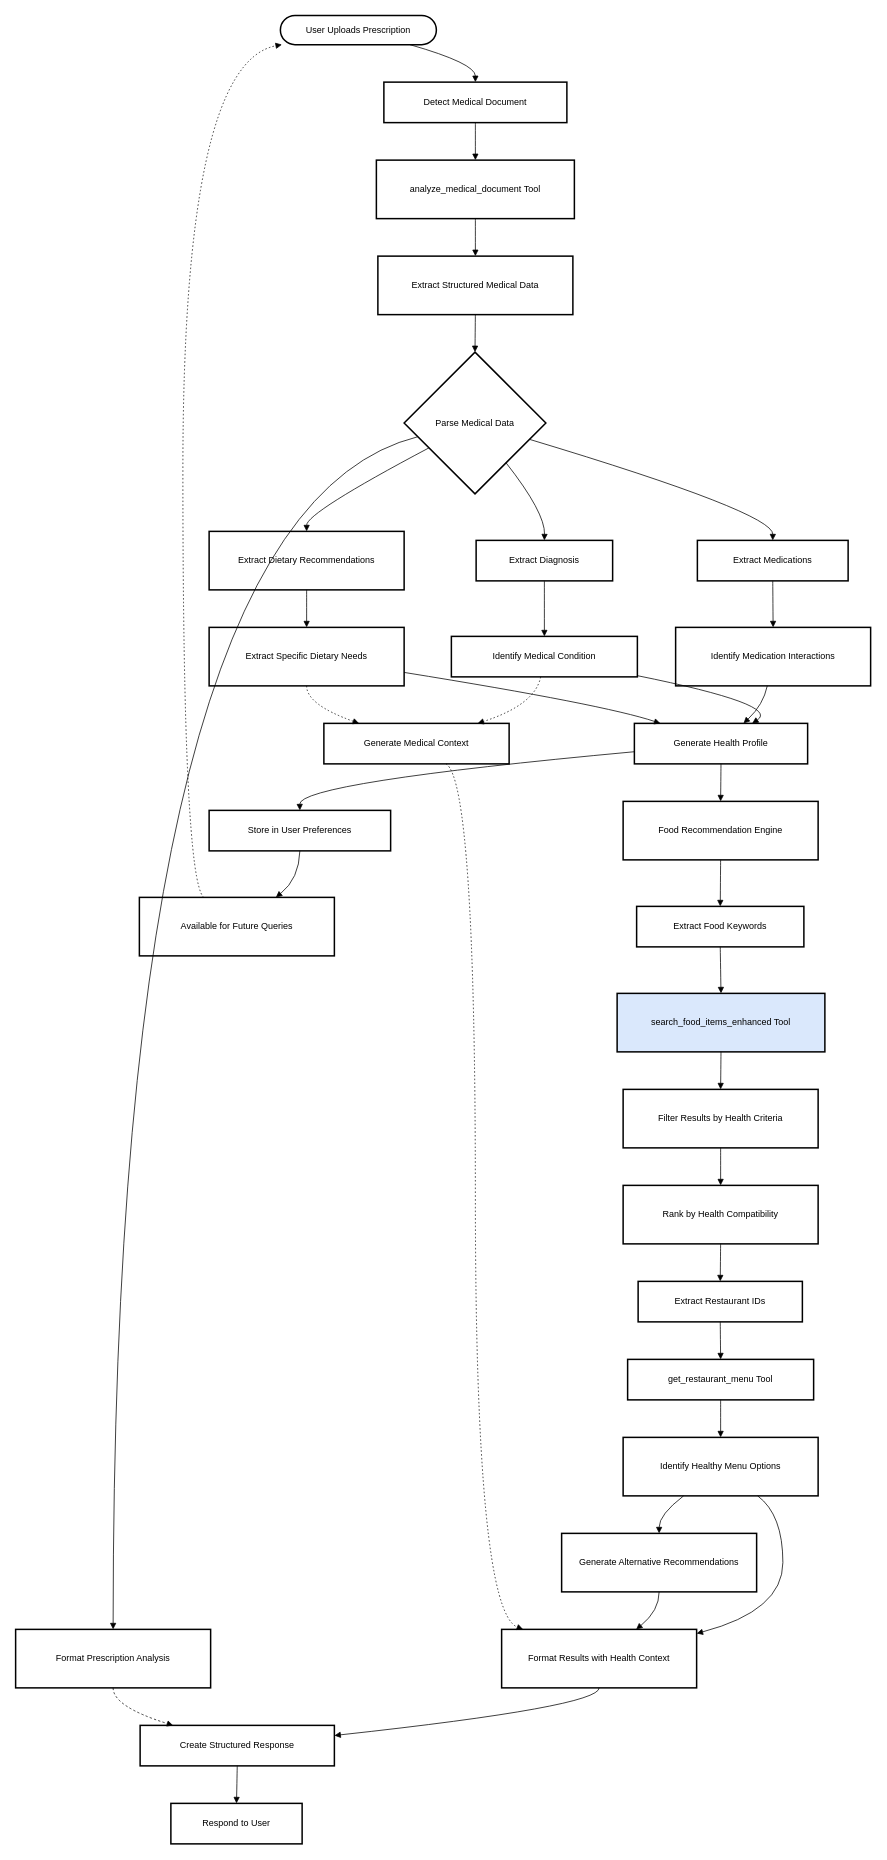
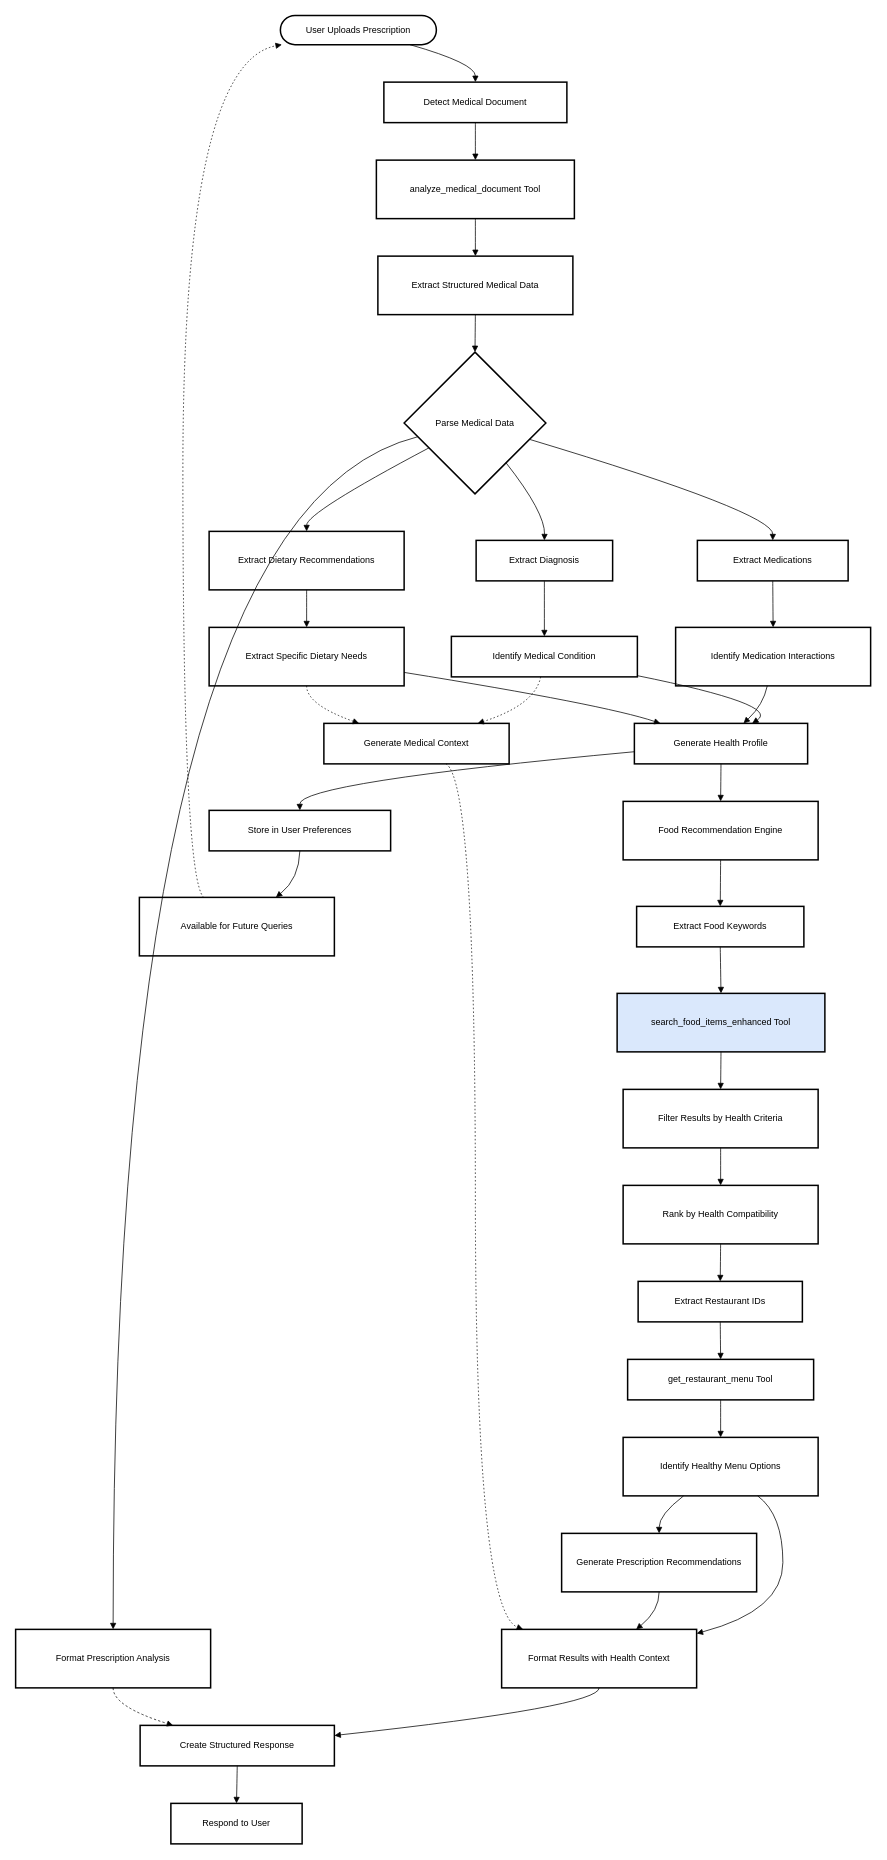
- <mxCell id="23" value="Generate Alternative Recommendations" style="whiteSpace=wrap;strokeWidth=2;" vertex="1" parent="1"><mxGeometry x="748" y="2044" width="260" height="78" as="geometry" /></mxCell>
+ <mxCell id="23" value="Generate Prescription Recommendations" style="whiteSpace=wrap;strokeWidth=2;" vertex="1" parent="1"><mxGeometry x="748" y="2044" width="260" height="78" as="geometry" /></mxCell>
